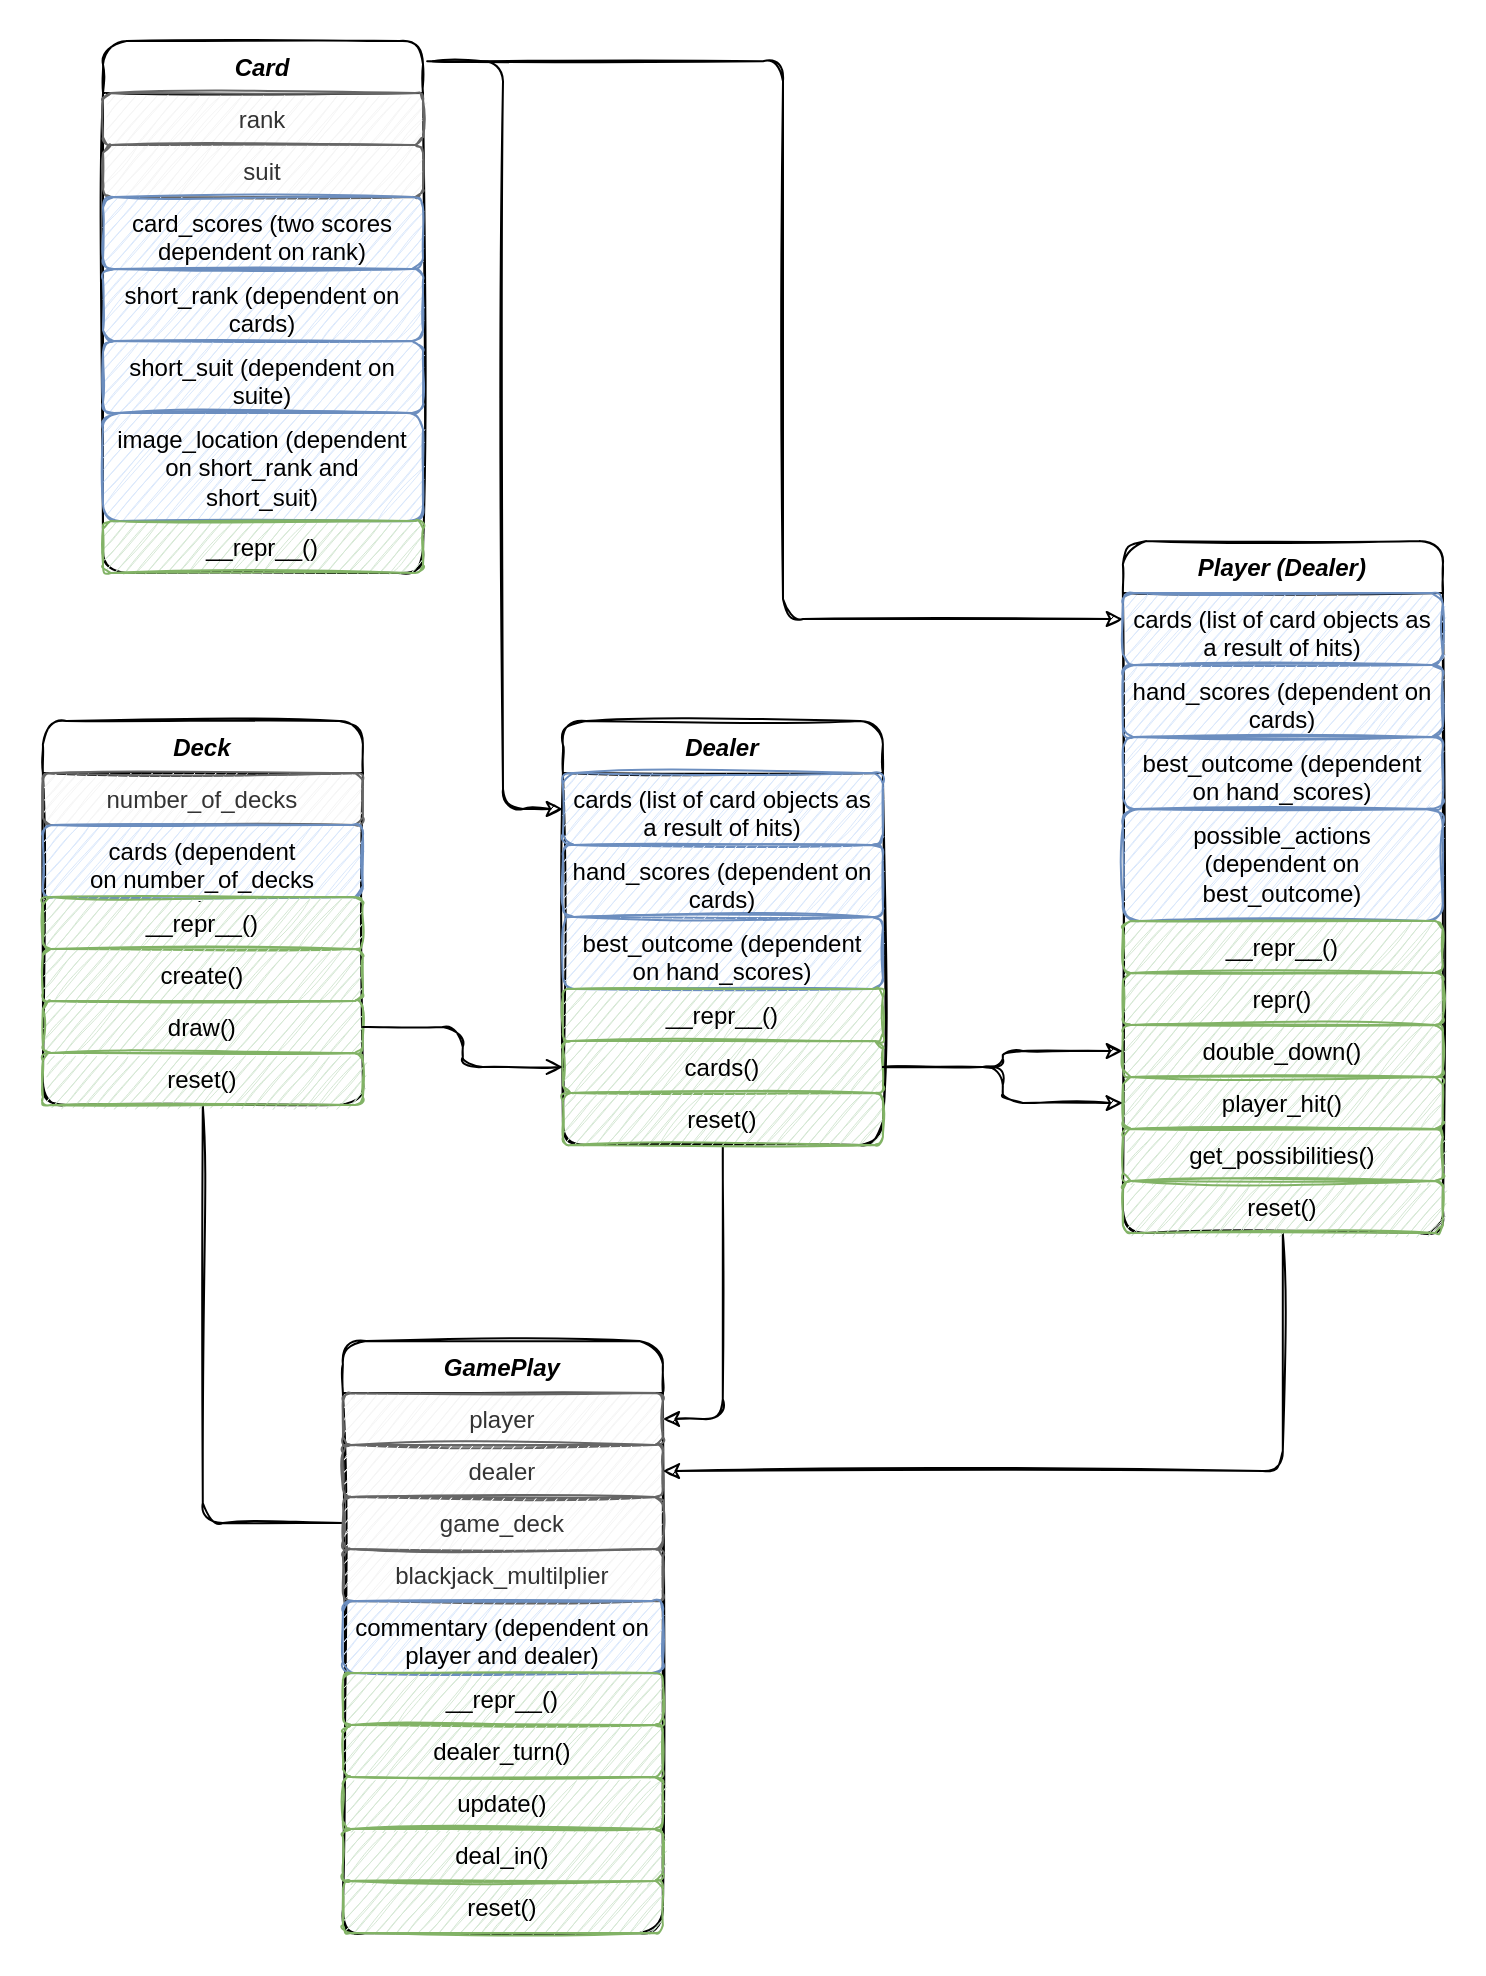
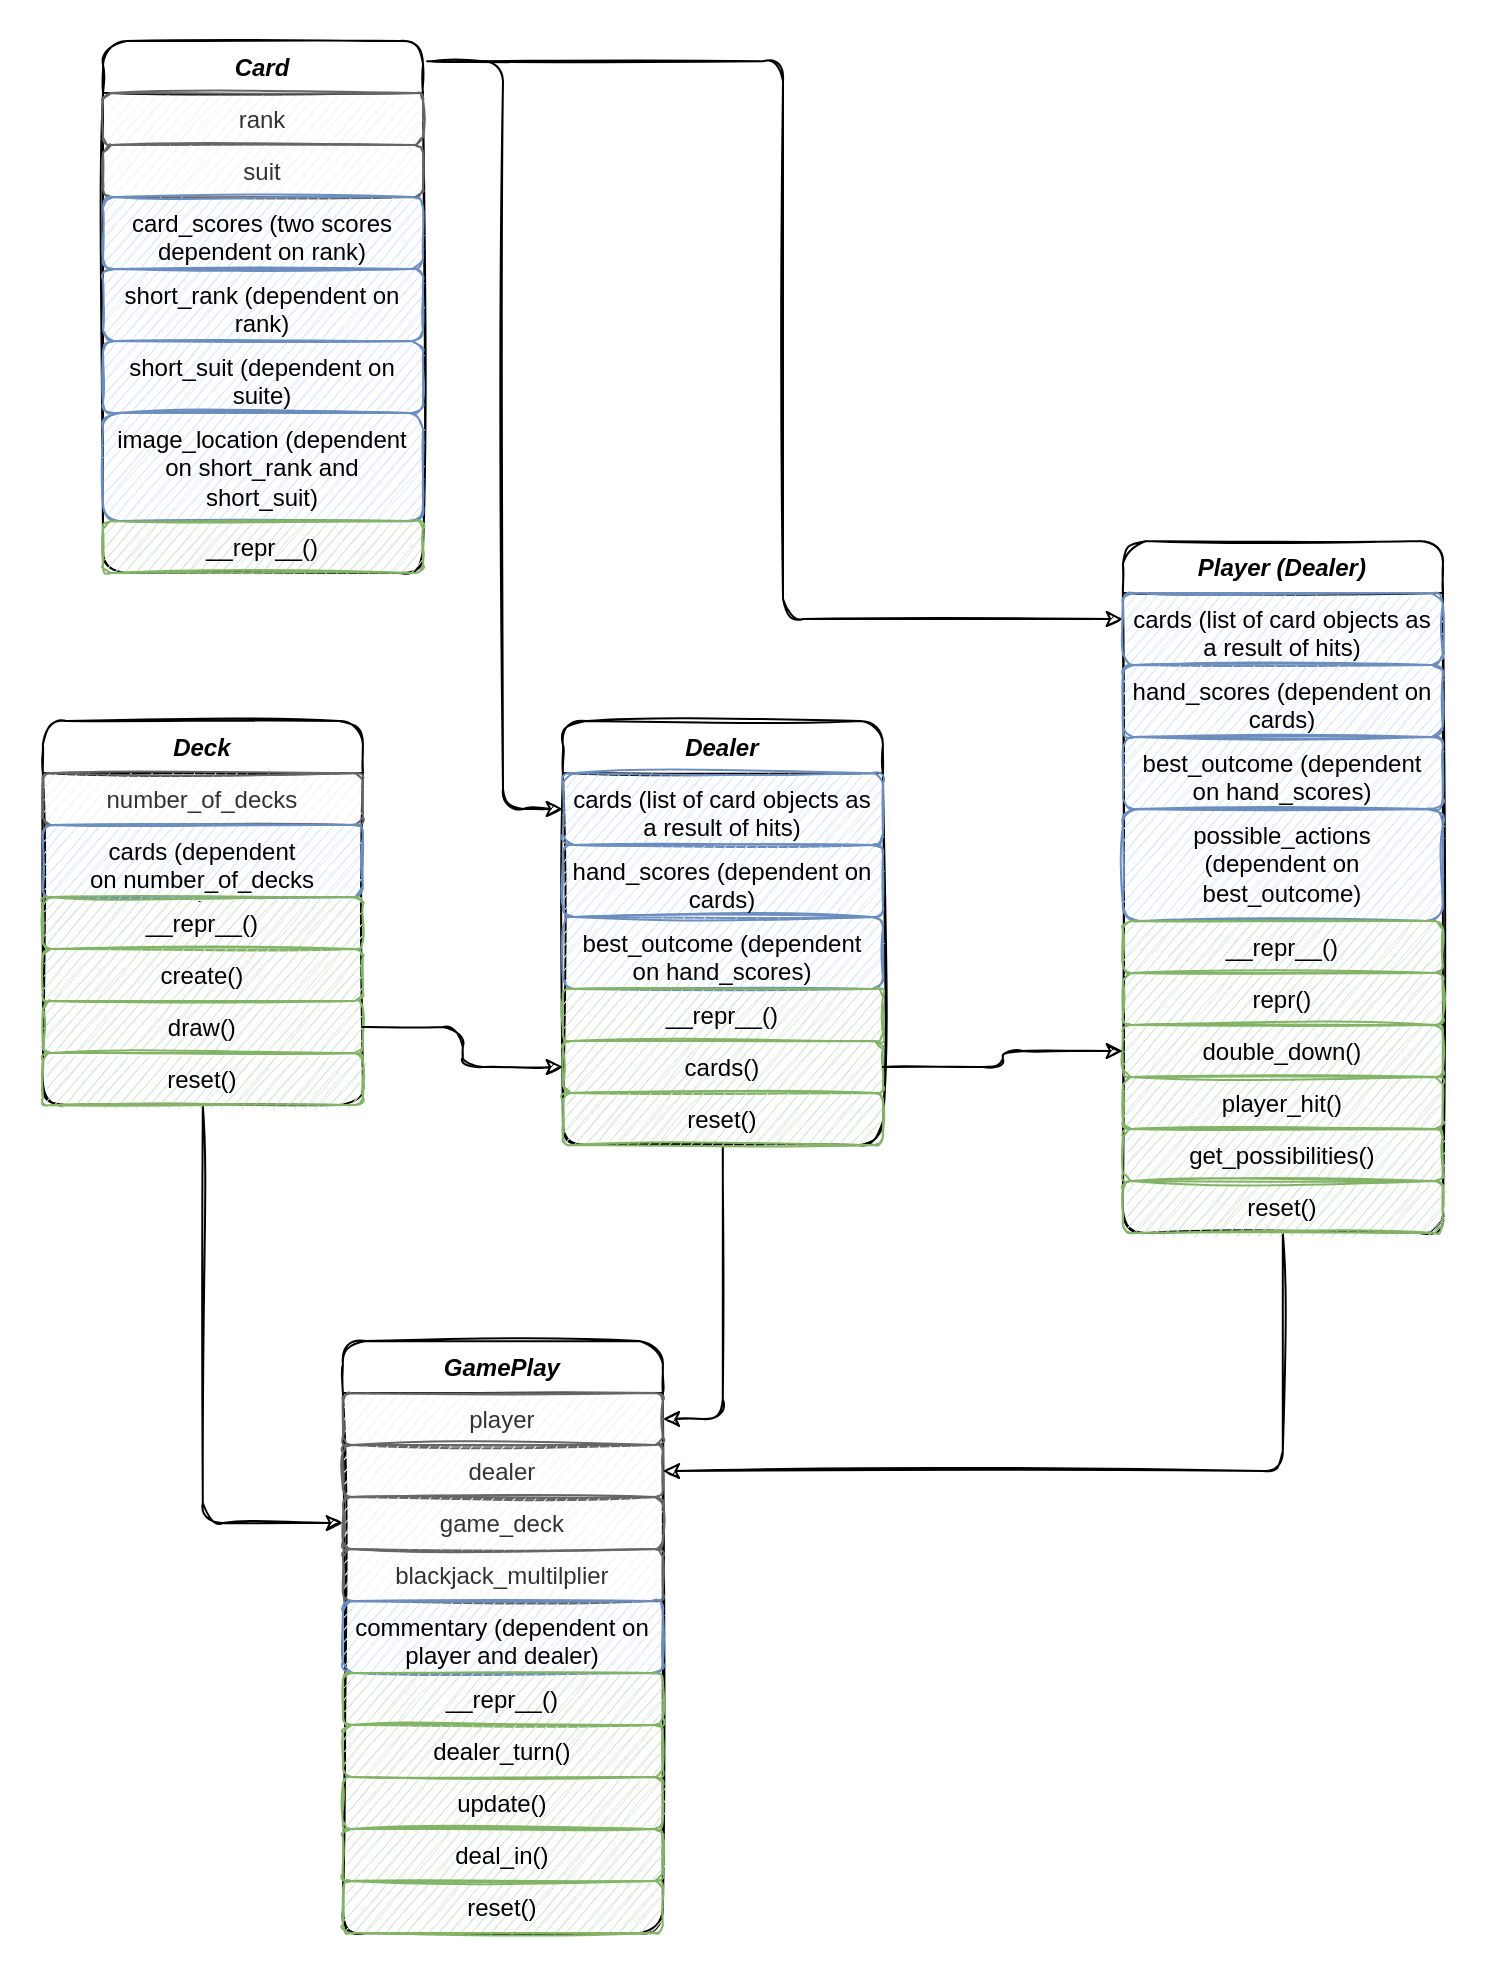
- <mxCell id="16" value="short_rank (dependent on cards)" style="text;align=center;verticalAlign=top;spacingLeft=4;spacingRight=4;overflow=hidden;rotatable=0;points=[[0,0.5],[1,0.5]];portConstraint=eastwest;shadow=0;html=0;fillColor=#dae8fc;strokeColor=#6c8ebf;whiteSpace=wrap;sketch=1;rounded=1;" parent="12" vertex="1"><mxGeometry y="114" width="160" height="36" as="geometry" /></mxCell>
+ <mxCell id="16" value="short_rank (dependent on rank)" style="text;align=center;verticalAlign=top;spacingLeft=4;spacingRight=4;overflow=hidden;rotatable=0;points=[[0,0.5],[1,0.5]];portConstraint=eastwest;shadow=0;html=0;fillColor=#dae8fc;strokeColor=#6c8ebf;whiteSpace=wrap;sketch=1;rounded=1;" parent="12" vertex="1"><mxGeometry y="114" width="160" height="36" as="geometry" /></mxCell>
- <mxCell id="52" style="edgeStyle=orthogonalEdgeStyle;orthogonalLoop=1;jettySize=auto;html=1;entryX=0;entryY=0.5;entryDx=0;entryDy=0;sketch=1;endArrow=open;" parent="1" source="8" target="38" edge="1"><mxGeometry relative="1" as="geometry" /></mxCell>
+ <mxCell id="52" style="edgeStyle=orthogonalEdgeStyle;orthogonalLoop=1;jettySize=auto;html=1;entryX=0;entryY=0.5;entryDx=0;entryDy=0;sketch=1;" parent="1" source="8" target="38" edge="1"><mxGeometry relative="1" as="geometry" /></mxCell>
- <mxCell id="40" style="edgeStyle=orthogonalEdgeStyle;orthogonalLoop=1;jettySize=auto;html=1;entryX=0;entryY=0.5;entryDx=0;entryDy=0;sketch=1;" parent="1" source="38" target="29" edge="1"><mxGeometry relative="1" as="geometry" /></mxCell>
- <mxCell id="2" style="edgeStyle=orthogonalEdgeStyle;orthogonalLoop=1;jettySize=auto;html=1;sketch=1;endArrow=none;" parent="1" source="3" target="44" edge="1"><mxGeometry relative="1" as="geometry" /></mxCell>
+ <mxCell id="2" style="edgeStyle=orthogonalEdgeStyle;orthogonalLoop=1;jettySize=auto;html=1;sketch=1;" parent="1" source="3" target="44" edge="1"><mxGeometry relative="1" as="geometry" /></mxCell>
